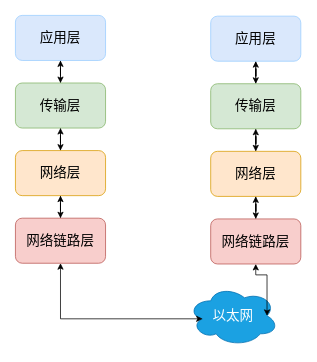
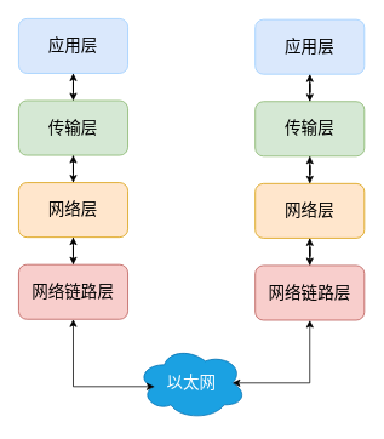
- <mxCell id="22" value="&lt;font style=&quot;font-size: 18px;&quot;&gt;以太网&lt;/font&gt;" style="ellipse;shape=cloud;whiteSpace=wrap;html=1;fillColor=#1ba1e2;strokeColor=#006EAF;fontColor=#ffffff;" vertex="1" parent="1"><mxGeometry x="250" y="380" width="120" height="80" as="geometry" /></mxCell>
+ <mxCell id="22" value="&lt;font style=&quot;font-size: 18px;&quot;&gt;以太网&lt;/font&gt;" style="ellipse;shape=cloud;whiteSpace=wrap;html=1;fillColor=#1ba1e2;strokeColor=#006EAF;fontColor=#ffffff;" vertex="1" parent="1"><mxGeometry x="150" y="380" width="120" height="80" as="geometry" /></mxCell>
